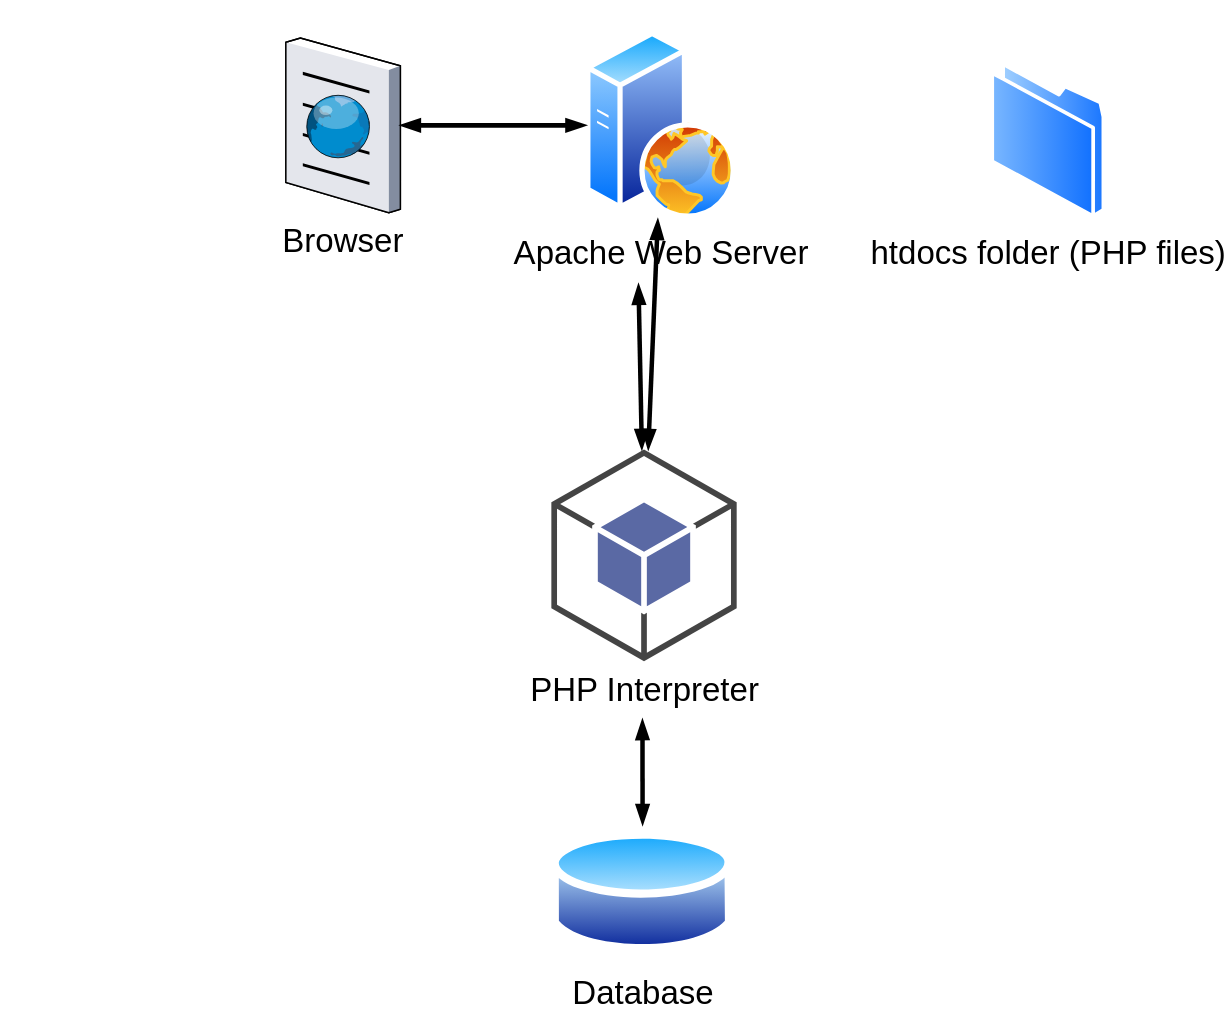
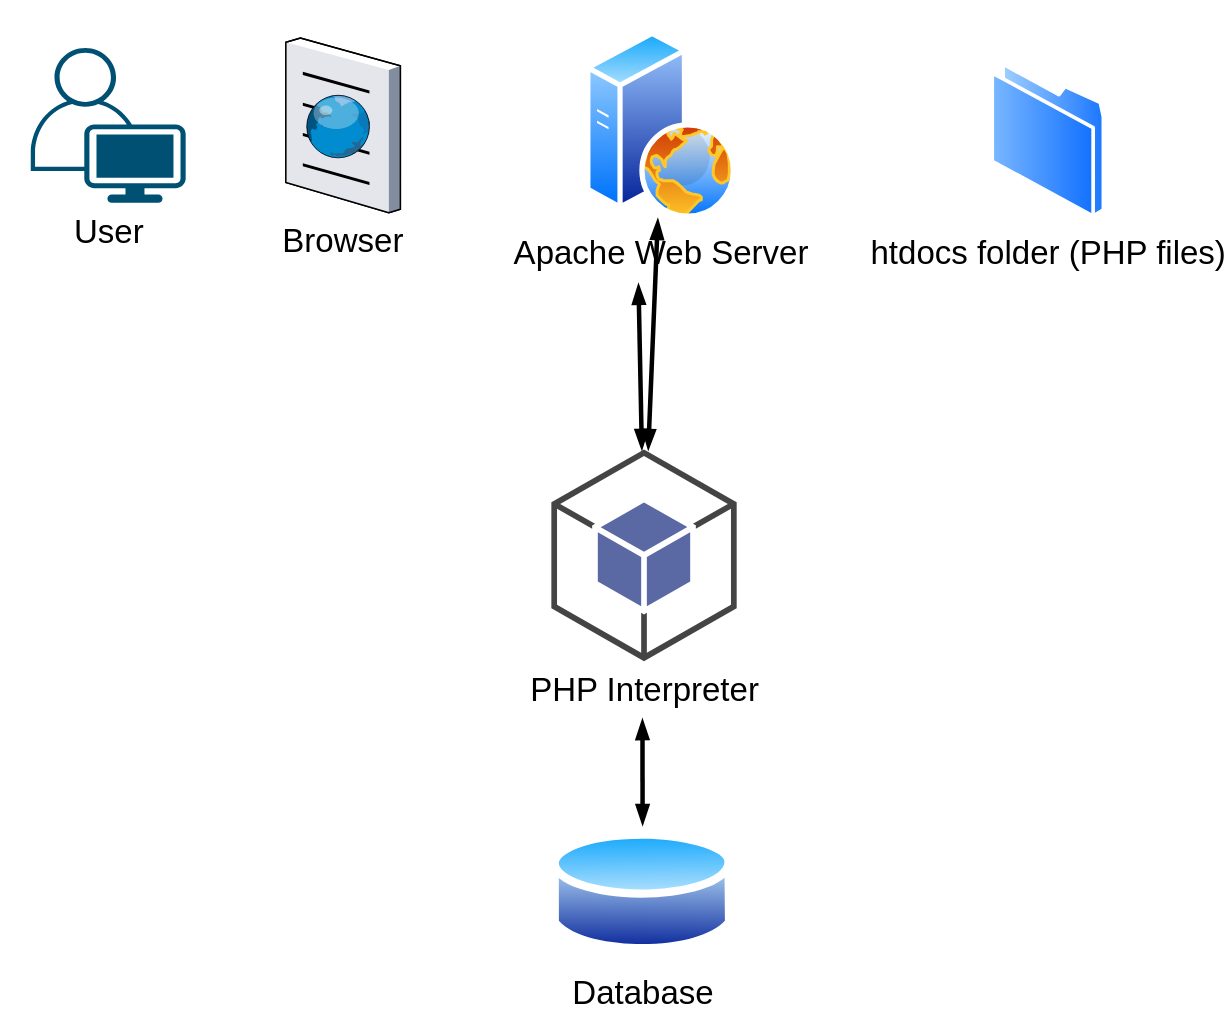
+ <mxCell id="4" value="&lt;font style=&quot;font-size: 22px&quot;&gt;User&lt;/font&gt;" style="points=[[0.35,0,0],[0.98,0.51,0],[1,0.71,0],[0.67,1,0],[0,0.795,0],[0,0.65,0]];verticalLabelPosition=bottom;html=1;verticalAlign=top;aspect=fixed;align=center;pointerEvents=1;shape=mxgraph.cisco19.user;fillColor=#005073;strokeColor=none;" vertex="1" parent="1"><mxGeometry x="20" y="31.4" width="103.23" height="103.23" as="geometry" /></mxCell>
- <mxCell id="8" value="" style="endArrow=blockThin;startArrow=blockThin;html=1;strokeWidth=3;jumpSize=1;startFill=1;endFill=1;fontSize=22;" edge="1" parent="1" source="3" target="2"><mxGeometry width="50" height="50" relative="1" as="geometry"><mxPoint x="277" y="83" as="sourcePoint" /><mxPoint x="387" y="83.015" as="targetPoint" /></mxGeometry></mxCell>
